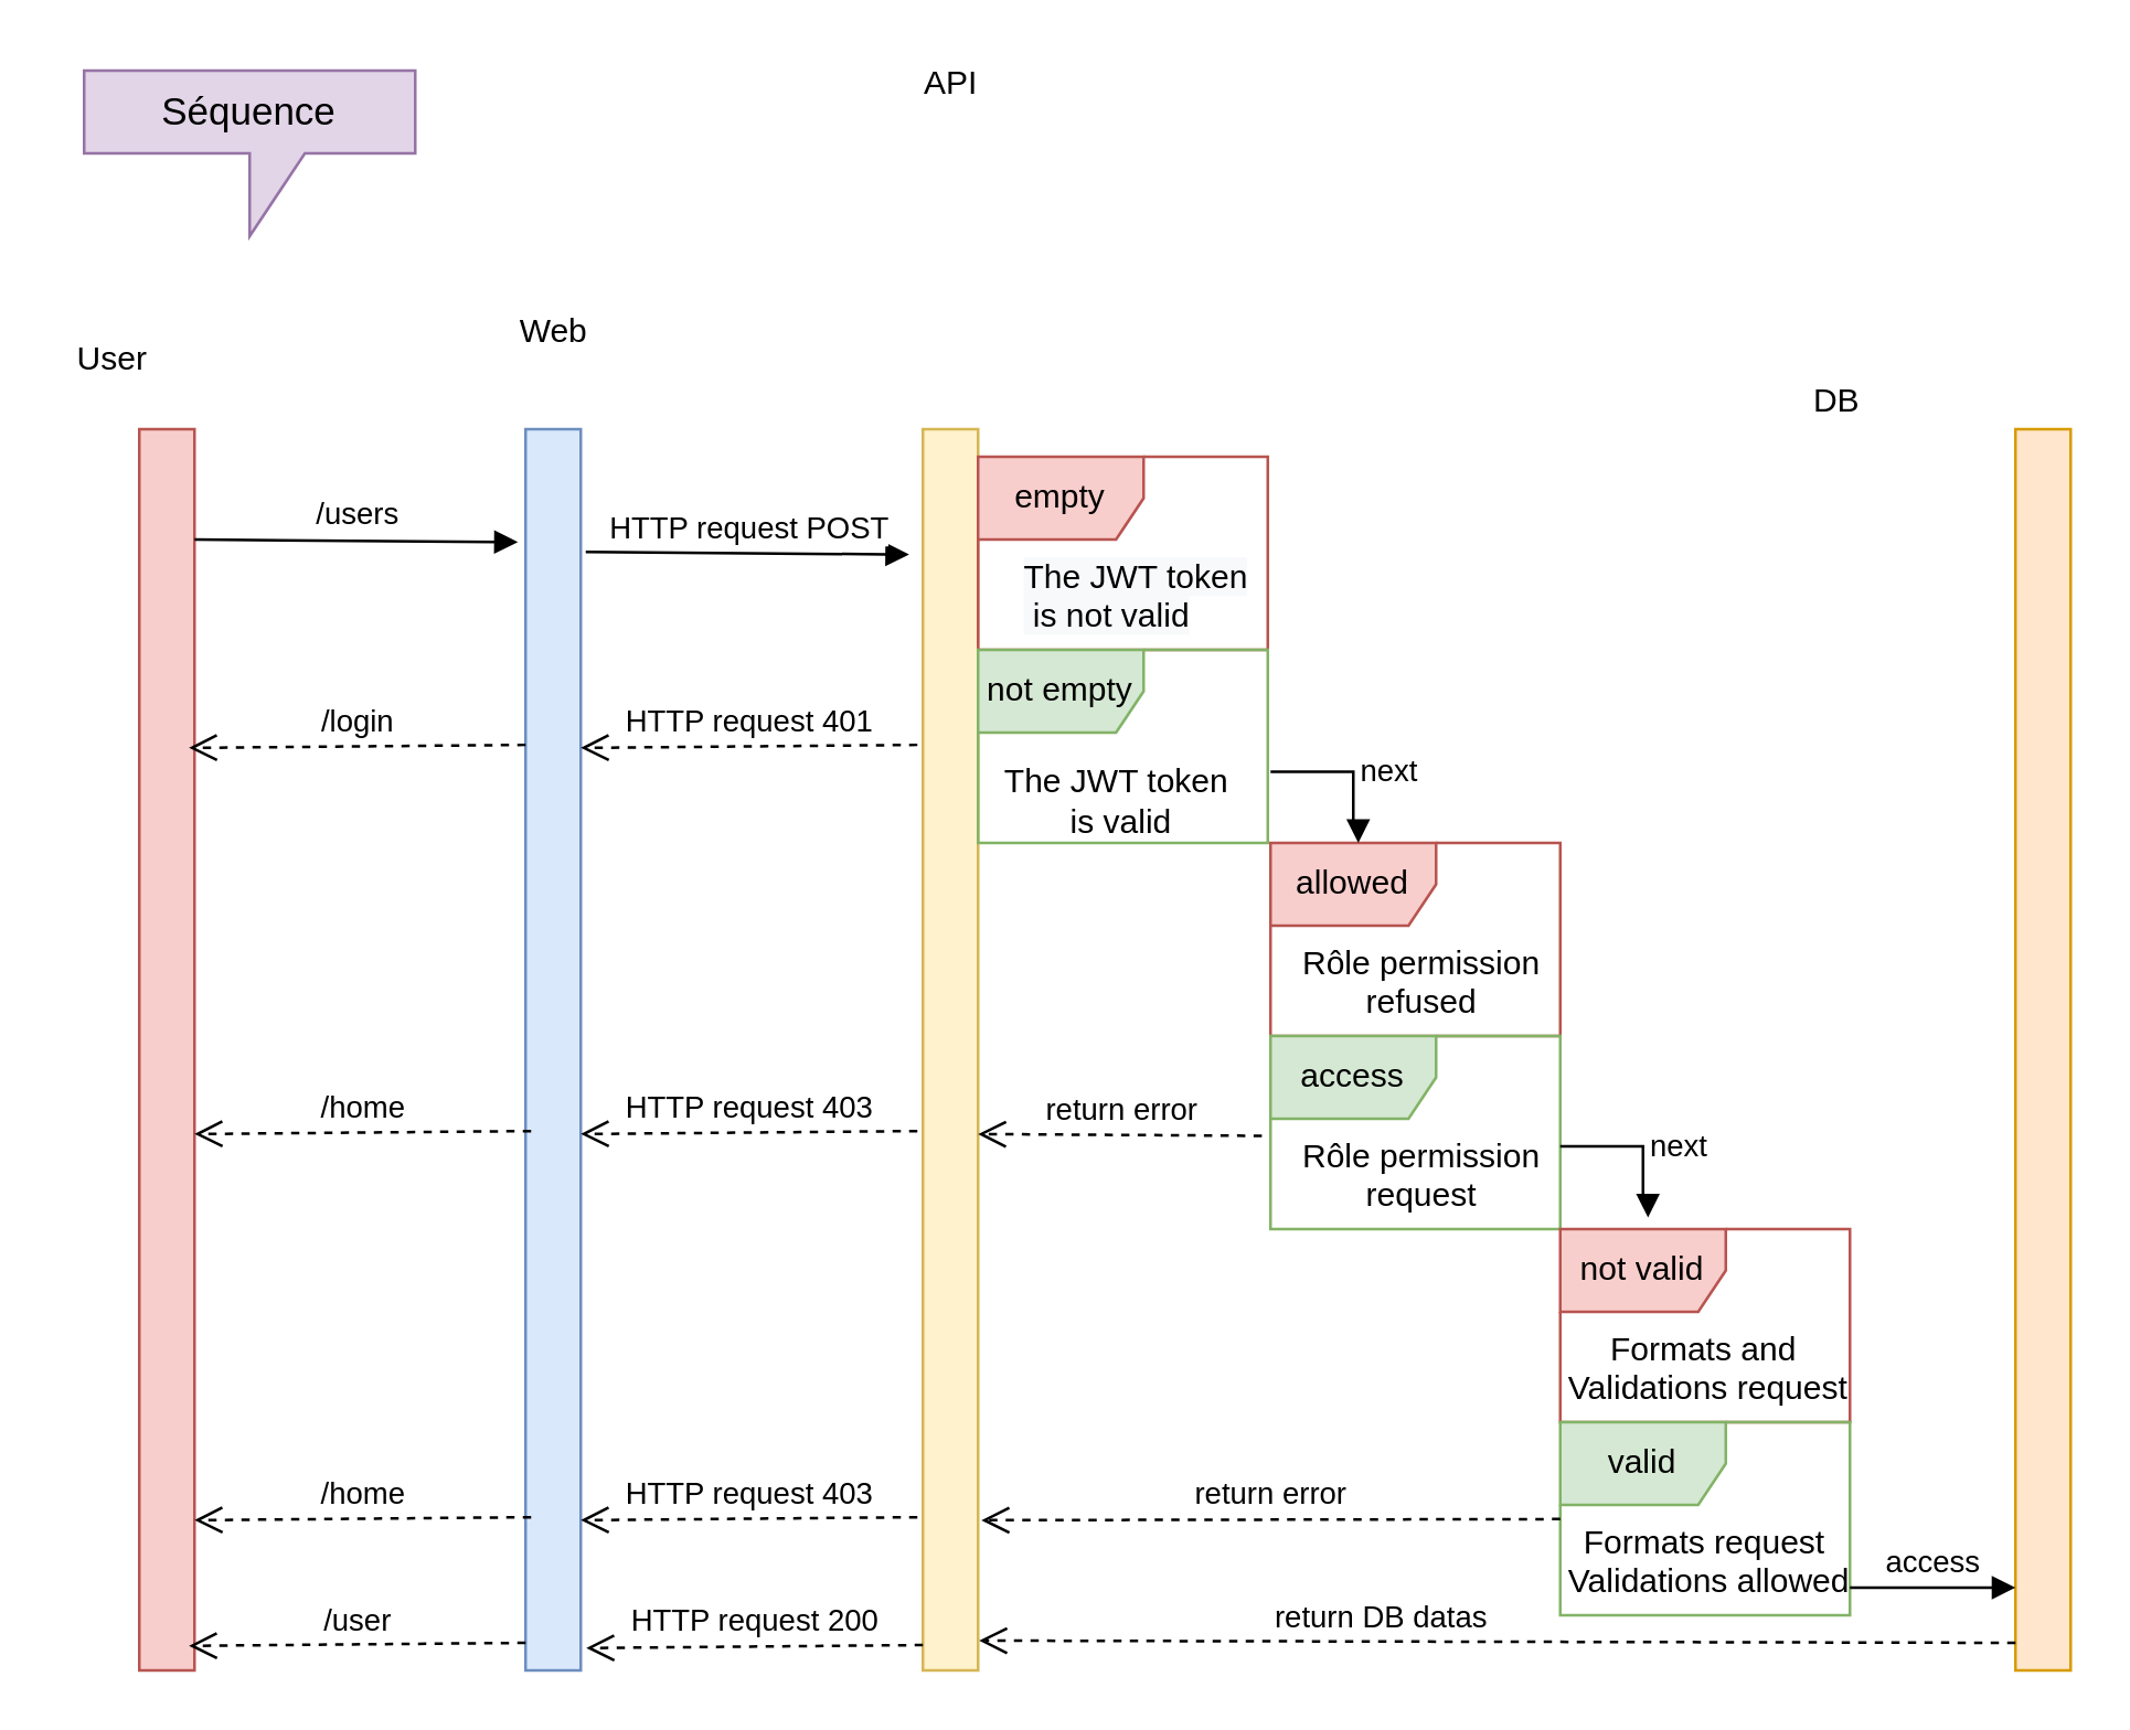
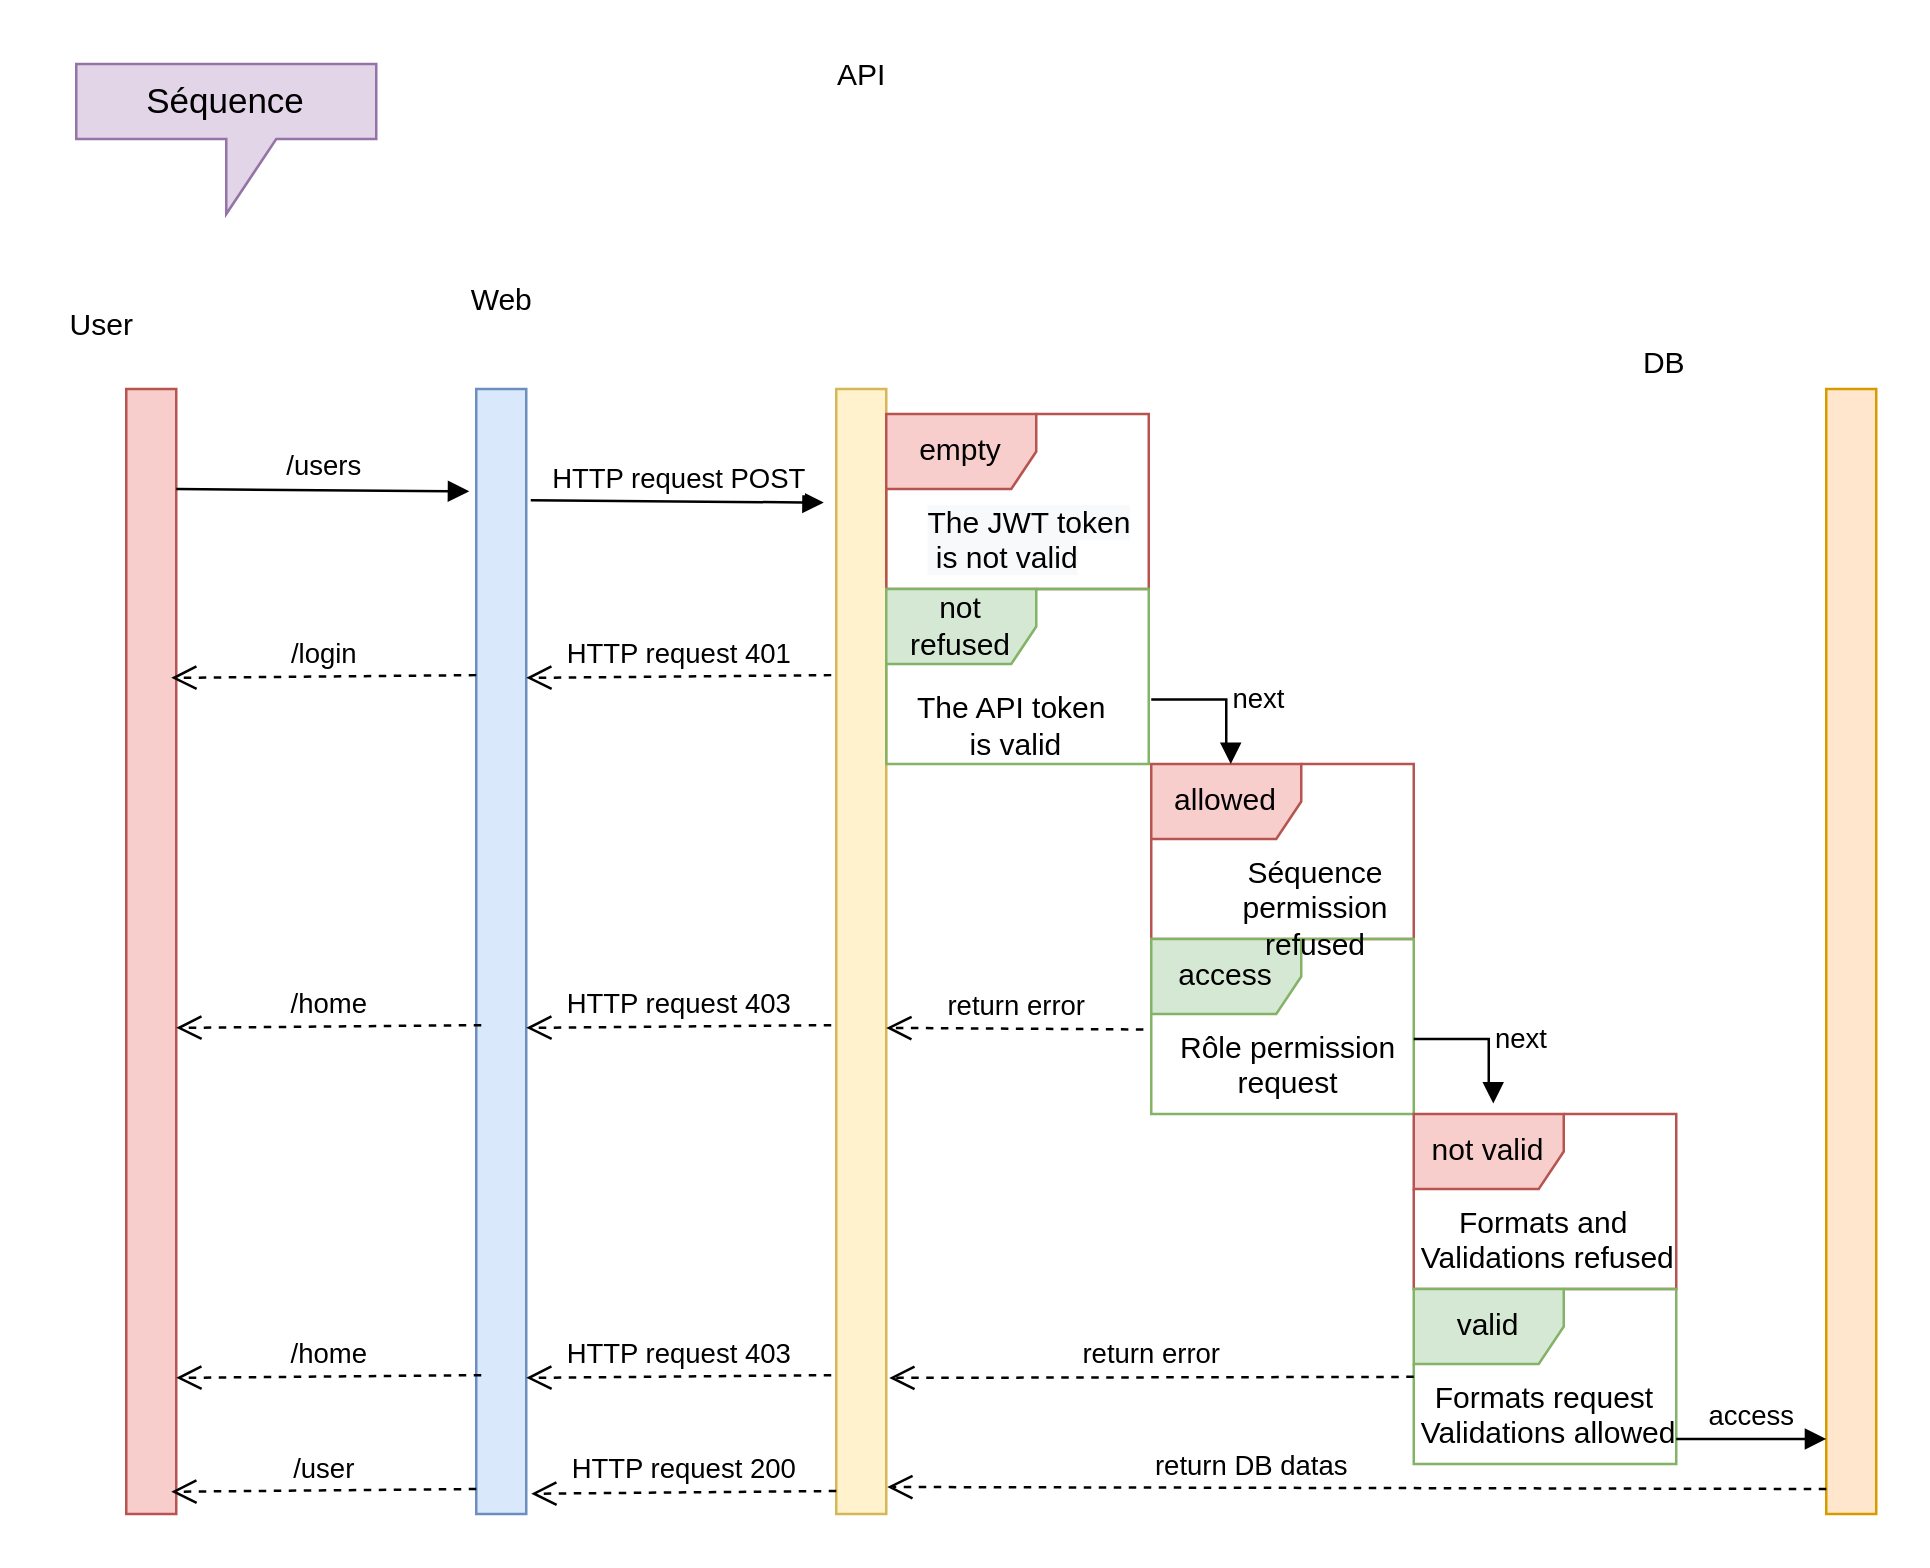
- <mxCell id="8" value="not empty" style="shape=umlFrame;whiteSpace=wrap;html=1;fillColor=#d5e8d4;strokeColor=#82b366;" parent="1" vertex="1"><mxGeometry x="354" y="235" width="105" height="70" as="geometry" /></mxCell>
+ <mxCell id="8" value="not refused" style="shape=umlFrame;whiteSpace=wrap;html=1;fillColor=#d5e8d4;strokeColor=#82b366;" parent="1" vertex="1"><mxGeometry x="354" y="235" width="105" height="70" as="geometry" /></mxCell>
- <mxCell id="33" value="The JWT token&lt;br&gt;&amp;nbsp;is valid" style="text;html=1;align=center;verticalAlign=middle;resizable=0;points=[];autosize=1;strokeColor=none;fillColor=none;" parent="1" vertex="1"><mxGeometry x="354" y="275" width="100" height="30" as="geometry" /></mxCell>
+ <mxCell id="33" value="The API token&lt;br&gt;&amp;nbsp;is valid" style="text;html=1;align=center;verticalAlign=middle;resizable=0;points=[];autosize=1;strokeColor=none;fillColor=none;" parent="1" vertex="1"><mxGeometry x="354" y="275" width="100" height="30" as="geometry" /></mxCell>
- <mxCell id="35" value="&lt;div style=&quot;text-align: center&quot;&gt;&lt;span&gt;&lt;font face=&quot;helvetica&quot;&gt;Rôle permission&lt;/font&gt;&lt;/span&gt;&lt;/div&gt;&lt;div style=&quot;text-align: center&quot;&gt;&lt;span&gt;&lt;font face=&quot;helvetica&quot;&gt;refused&lt;/font&gt;&lt;/span&gt;&lt;/div&gt;" style="text;whiteSpace=wrap;html=1;" parent="1" vertex="1"><mxGeometry x="470" y="335" width="110" height="40" as="geometry" /></mxCell>
+ <mxCell id="35" value="&lt;div style=&quot;text-align: center&quot;&gt;&lt;span&gt;&lt;font face=&quot;helvetica&quot;&gt;Séquence permission&lt;/font&gt;&lt;/span&gt;&lt;/div&gt;&lt;div style=&quot;text-align: center&quot;&gt;&lt;span&gt;&lt;font face=&quot;helvetica&quot;&gt;refused&lt;/font&gt;&lt;/span&gt;&lt;/div&gt;" style="text;whiteSpace=wrap;html=1;" parent="1" vertex="1"><mxGeometry x="470" y="335" width="110" height="40" as="geometry" /></mxCell>
- <mxCell id="37" value="&lt;div style=&quot;text-align: center&quot;&gt;&lt;font face=&quot;helvetica&quot;&gt;Formats and&lt;/font&gt;&lt;/div&gt;&lt;div style=&quot;text-align: center&quot;&gt;&lt;font face=&quot;helvetica&quot;&gt;&amp;nbsp;Validations&amp;nbsp;&lt;/font&gt;&lt;span style=&quot;font-family: &amp;#34;helvetica&amp;#34;&quot;&gt;request&lt;/span&gt;&lt;/div&gt;" style="text;whiteSpace=wrap;html=1;" parent="1" vertex="1"><mxGeometry x="562.5" y="475" width="110" height="40" as="geometry" /></mxCell>
+ <mxCell id="37" value="&lt;div style=&quot;text-align: center&quot;&gt;&lt;font face=&quot;helvetica&quot;&gt;Formats and&lt;/font&gt;&lt;/div&gt;&lt;div style=&quot;text-align: center&quot;&gt;&lt;font face=&quot;helvetica&quot;&gt;&amp;nbsp;Validations&amp;nbsp;&lt;/font&gt;&lt;span style=&quot;font-family: &amp;#34;helvetica&amp;#34;&quot;&gt;refused&lt;/span&gt;&lt;/div&gt;" style="text;whiteSpace=wrap;html=1;" parent="1" vertex="1"><mxGeometry x="562.5" y="475" width="110" height="40" as="geometry" /></mxCell>
